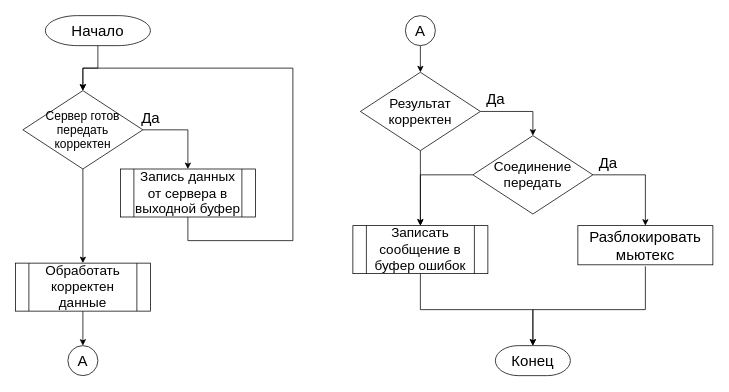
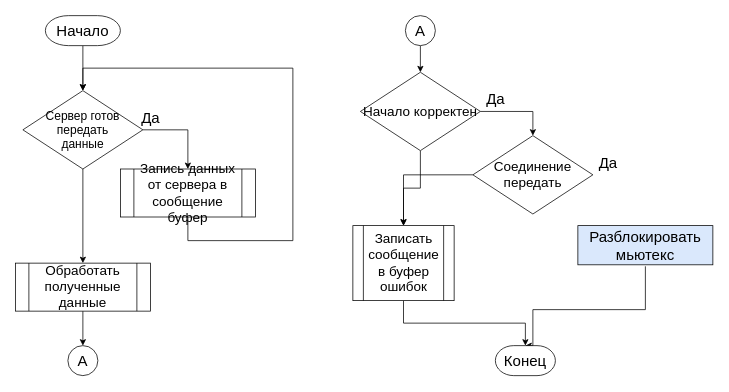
- <mxCell id="3" value="&lt;font style=&quot;font-size: 20px&quot;&gt;Начало&lt;/font&gt;" style="strokeWidth=1;html=1;shape=mxgraph.flowchart.terminator;whiteSpace=wrap;" parent="1" vertex="1"><mxGeometry x="60" y="20" width="140" height="40" as="geometry" /></mxCell>
+ <mxCell id="3" value="&lt;font style=&quot;font-size: 20px&quot;&gt;Начало&lt;/font&gt;" style="strokeWidth=1;html=1;shape=mxgraph.flowchart.terminator;whiteSpace=wrap;" parent="1" vertex="1"><mxGeometry x="60" y="20" width="100" height="40" as="geometry" /></mxCell>
- <mxCell id="15" value="&lt;span style=&quot;font-size: 18px&quot;&gt;Результат корректен&lt;/span&gt;" style="strokeWidth=1;html=1;shape=mxgraph.flowchart.decision;whiteSpace=wrap;" parent="1" vertex="1"><mxGeometry x="480" y="95.5" width="160" height="104.5" as="geometry" /></mxCell>
+ <mxCell id="15" value="&lt;span style=&quot;font-size: 18px&quot;&gt;Начало корректен&lt;/span&gt;" style="strokeWidth=1;html=1;shape=mxgraph.flowchart.decision;whiteSpace=wrap;" parent="1" vertex="1"><mxGeometry x="480" y="95.5" width="160" height="104.5" as="geometry" /></mxCell>
- <mxCell id="6" value="&lt;font style=&quot;font-size: 16px&quot;&gt;Сервер готов передать &lt;br&gt;корректен&lt;/font&gt;" style="strokeWidth=1;html=1;shape=mxgraph.flowchart.decision;whiteSpace=wrap;" parent="1" vertex="1"><mxGeometry x="30" y="120" width="160" height="104.5" as="geometry" /></mxCell>
+ <mxCell id="6" value="&lt;font style=&quot;font-size: 16px&quot;&gt;Сервер готов передать &lt;br&gt;данные&lt;/font&gt;" style="strokeWidth=1;html=1;shape=mxgraph.flowchart.decision;whiteSpace=wrap;" parent="1" vertex="1"><mxGeometry x="30" y="120" width="160" height="104.5" as="geometry" /></mxCell>
- <mxCell id="10" value="&lt;font style=&quot;font-size: 18px&quot;&gt;Запись данных от сервера в выходной буфер&lt;/font&gt;" style="shape=process;whiteSpace=wrap;html=1;backgroundOutline=1;" parent="1" vertex="1"><mxGeometry x="160" y="224.5" width="180" height="64" as="geometry" /></mxCell>
+ <mxCell id="10" value="&lt;font style=&quot;font-size: 18px&quot;&gt;Запись данных от сервера в сообщение буфер&lt;/font&gt;" style="shape=process;whiteSpace=wrap;html=1;backgroundOutline=1;" parent="1" vertex="1"><mxGeometry x="160" y="224.5" width="180" height="64" as="geometry" /></mxCell>
- <mxCell id="16" style="edgeStyle=orthogonalEdgeStyle;rounded=0;orthogonalLoop=1;jettySize=auto;html=1;exitX=1;exitY=0.5;exitDx=0;exitDy=0;exitPerimeter=0;entryX=0.5;entryY=0;entryDx=0;entryDy=0;" parent="1" source="18" target="20" edge="1"><mxGeometry relative="1" as="geometry" /></mxCell>
- <mxCell id="20" value="&lt;font style=&quot;font-size: 20px&quot;&gt;Разблокировать мьютекс&lt;/font&gt;" style="rounded=0;whiteSpace=wrap;html=1;" parent="1" vertex="1"><mxGeometry x="770" y="300" width="180" height="52.25" as="geometry" /></mxCell>
+ <mxCell id="20" value="&lt;font style=&quot;font-size: 20px&quot;&gt;Разблокировать мьютекс&lt;/font&gt;" style="rounded=0;whiteSpace=wrap;html=1;fillColor=#dae8fc;" parent="1" vertex="1"><mxGeometry x="770" y="300" width="180" height="52.25" as="geometry" /></mxCell>
- <mxCell id="27" value="&lt;font style=&quot;font-size: 18px&quot;&gt;Записать сообщение в буфер ошибок&lt;/font&gt;" style="shape=process;whiteSpace=wrap;html=1;backgroundOutline=1;" vertex="1" parent="1"><mxGeometry x="470" y="300" width="180" height="64" as="geometry" /></mxCell>
+ <mxCell id="27" value="&lt;font style=&quot;font-size: 18px&quot;&gt;Записать сообщение в буфер ошибок&lt;/font&gt;" style="shape=process;whiteSpace=wrap;html=1;backgroundOutline=1;" vertex="1" parent="1"><mxGeometry x="470" y="300" width="135" height="100" as="geometry" /></mxCell>
- <mxCell id="25" value="&lt;font style=&quot;font-size: 18px&quot;&gt;Обработать корректен данные&lt;/font&gt;" style="shape=process;whiteSpace=wrap;html=1;backgroundOutline=1;" parent="1" vertex="1"><mxGeometry x="20" y="350" width="180" height="64" as="geometry" /></mxCell>
+ <mxCell id="25" value="&lt;font style=&quot;font-size: 18px&quot;&gt;Обработать полученные данные&lt;/font&gt;" style="shape=process;whiteSpace=wrap;html=1;backgroundOutline=1;" parent="1" vertex="1"><mxGeometry x="20" y="350" width="180" height="64" as="geometry" /></mxCell>
- <mxCell id="23" value="&lt;font style=&quot;font-size: 20px&quot;&gt;Конец&lt;/font&gt;" style="strokeWidth=1;html=1;shape=mxgraph.flowchart.terminator;whiteSpace=wrap;" parent="1" vertex="1"><mxGeometry x="660" y="460" width="100" height="40" as="geometry" /></mxCell>
+ <mxCell id="23" value="&lt;font style=&quot;font-size: 20px&quot;&gt;Конец&lt;/font&gt;" style="strokeWidth=1;html=1;shape=mxgraph.flowchart.terminator;whiteSpace=wrap;" parent="1" vertex="1"><mxGeometry x="660" y="460" width="80" height="40" as="geometry" /></mxCell>
